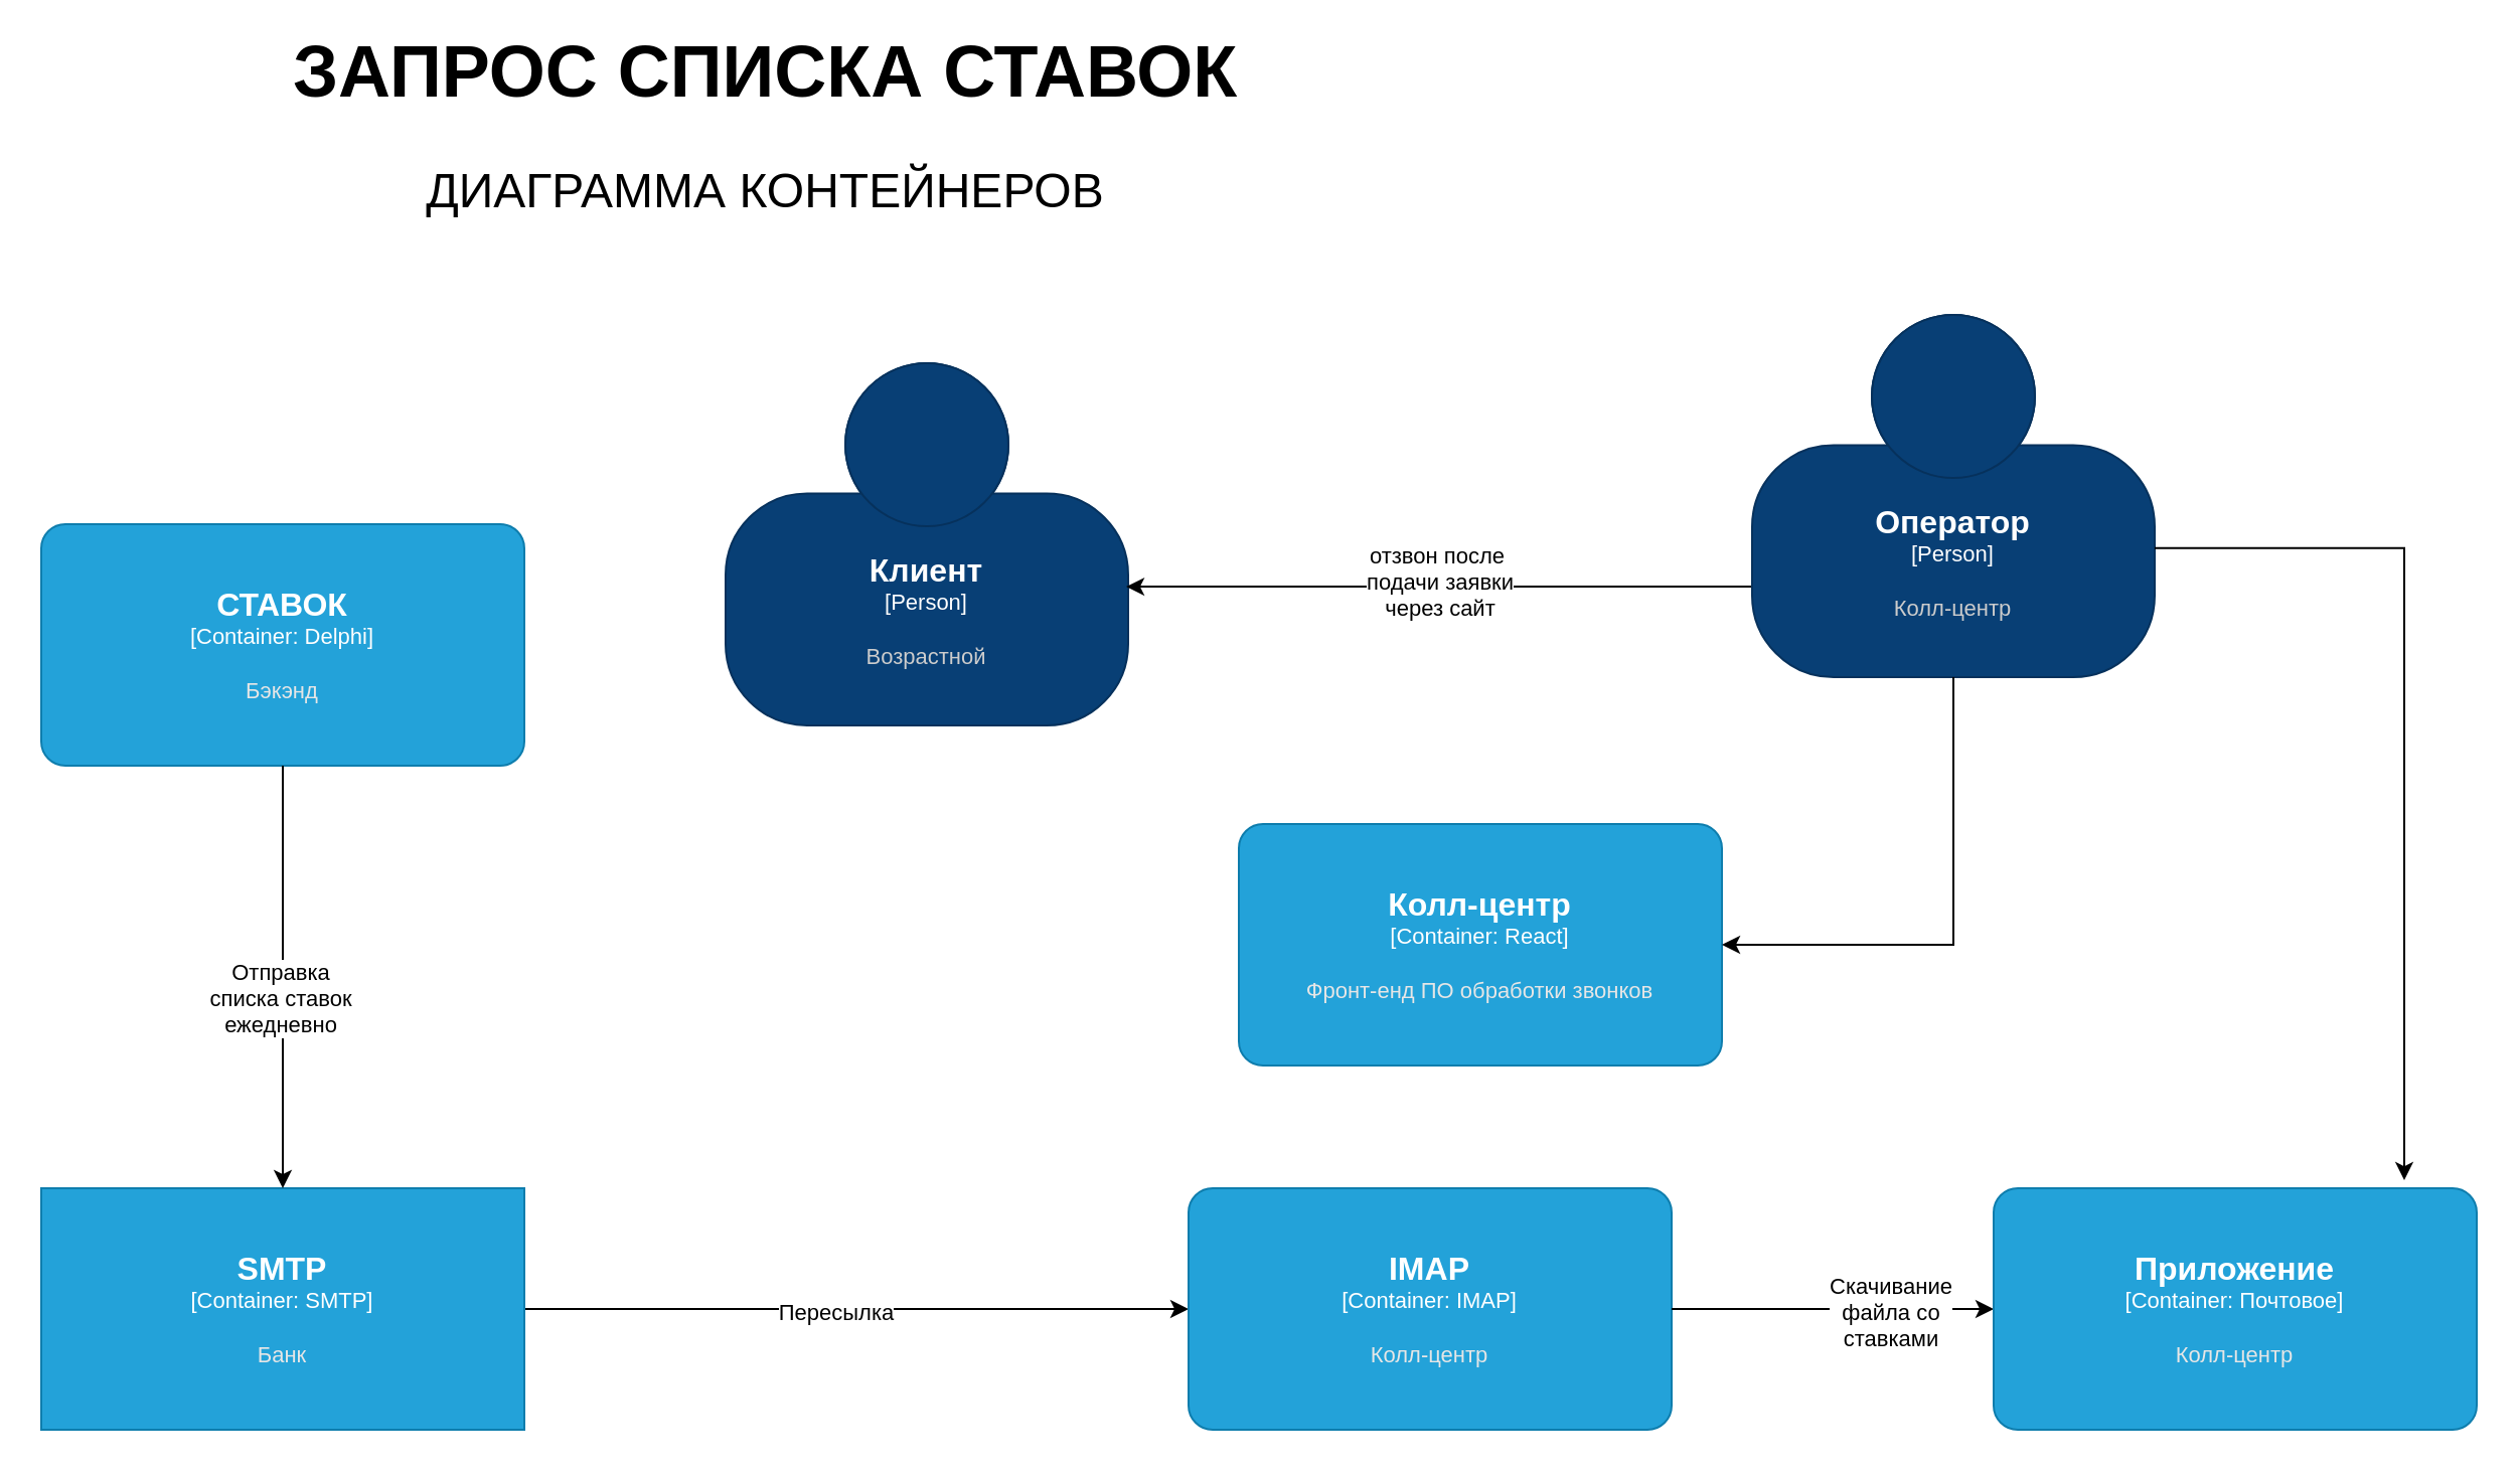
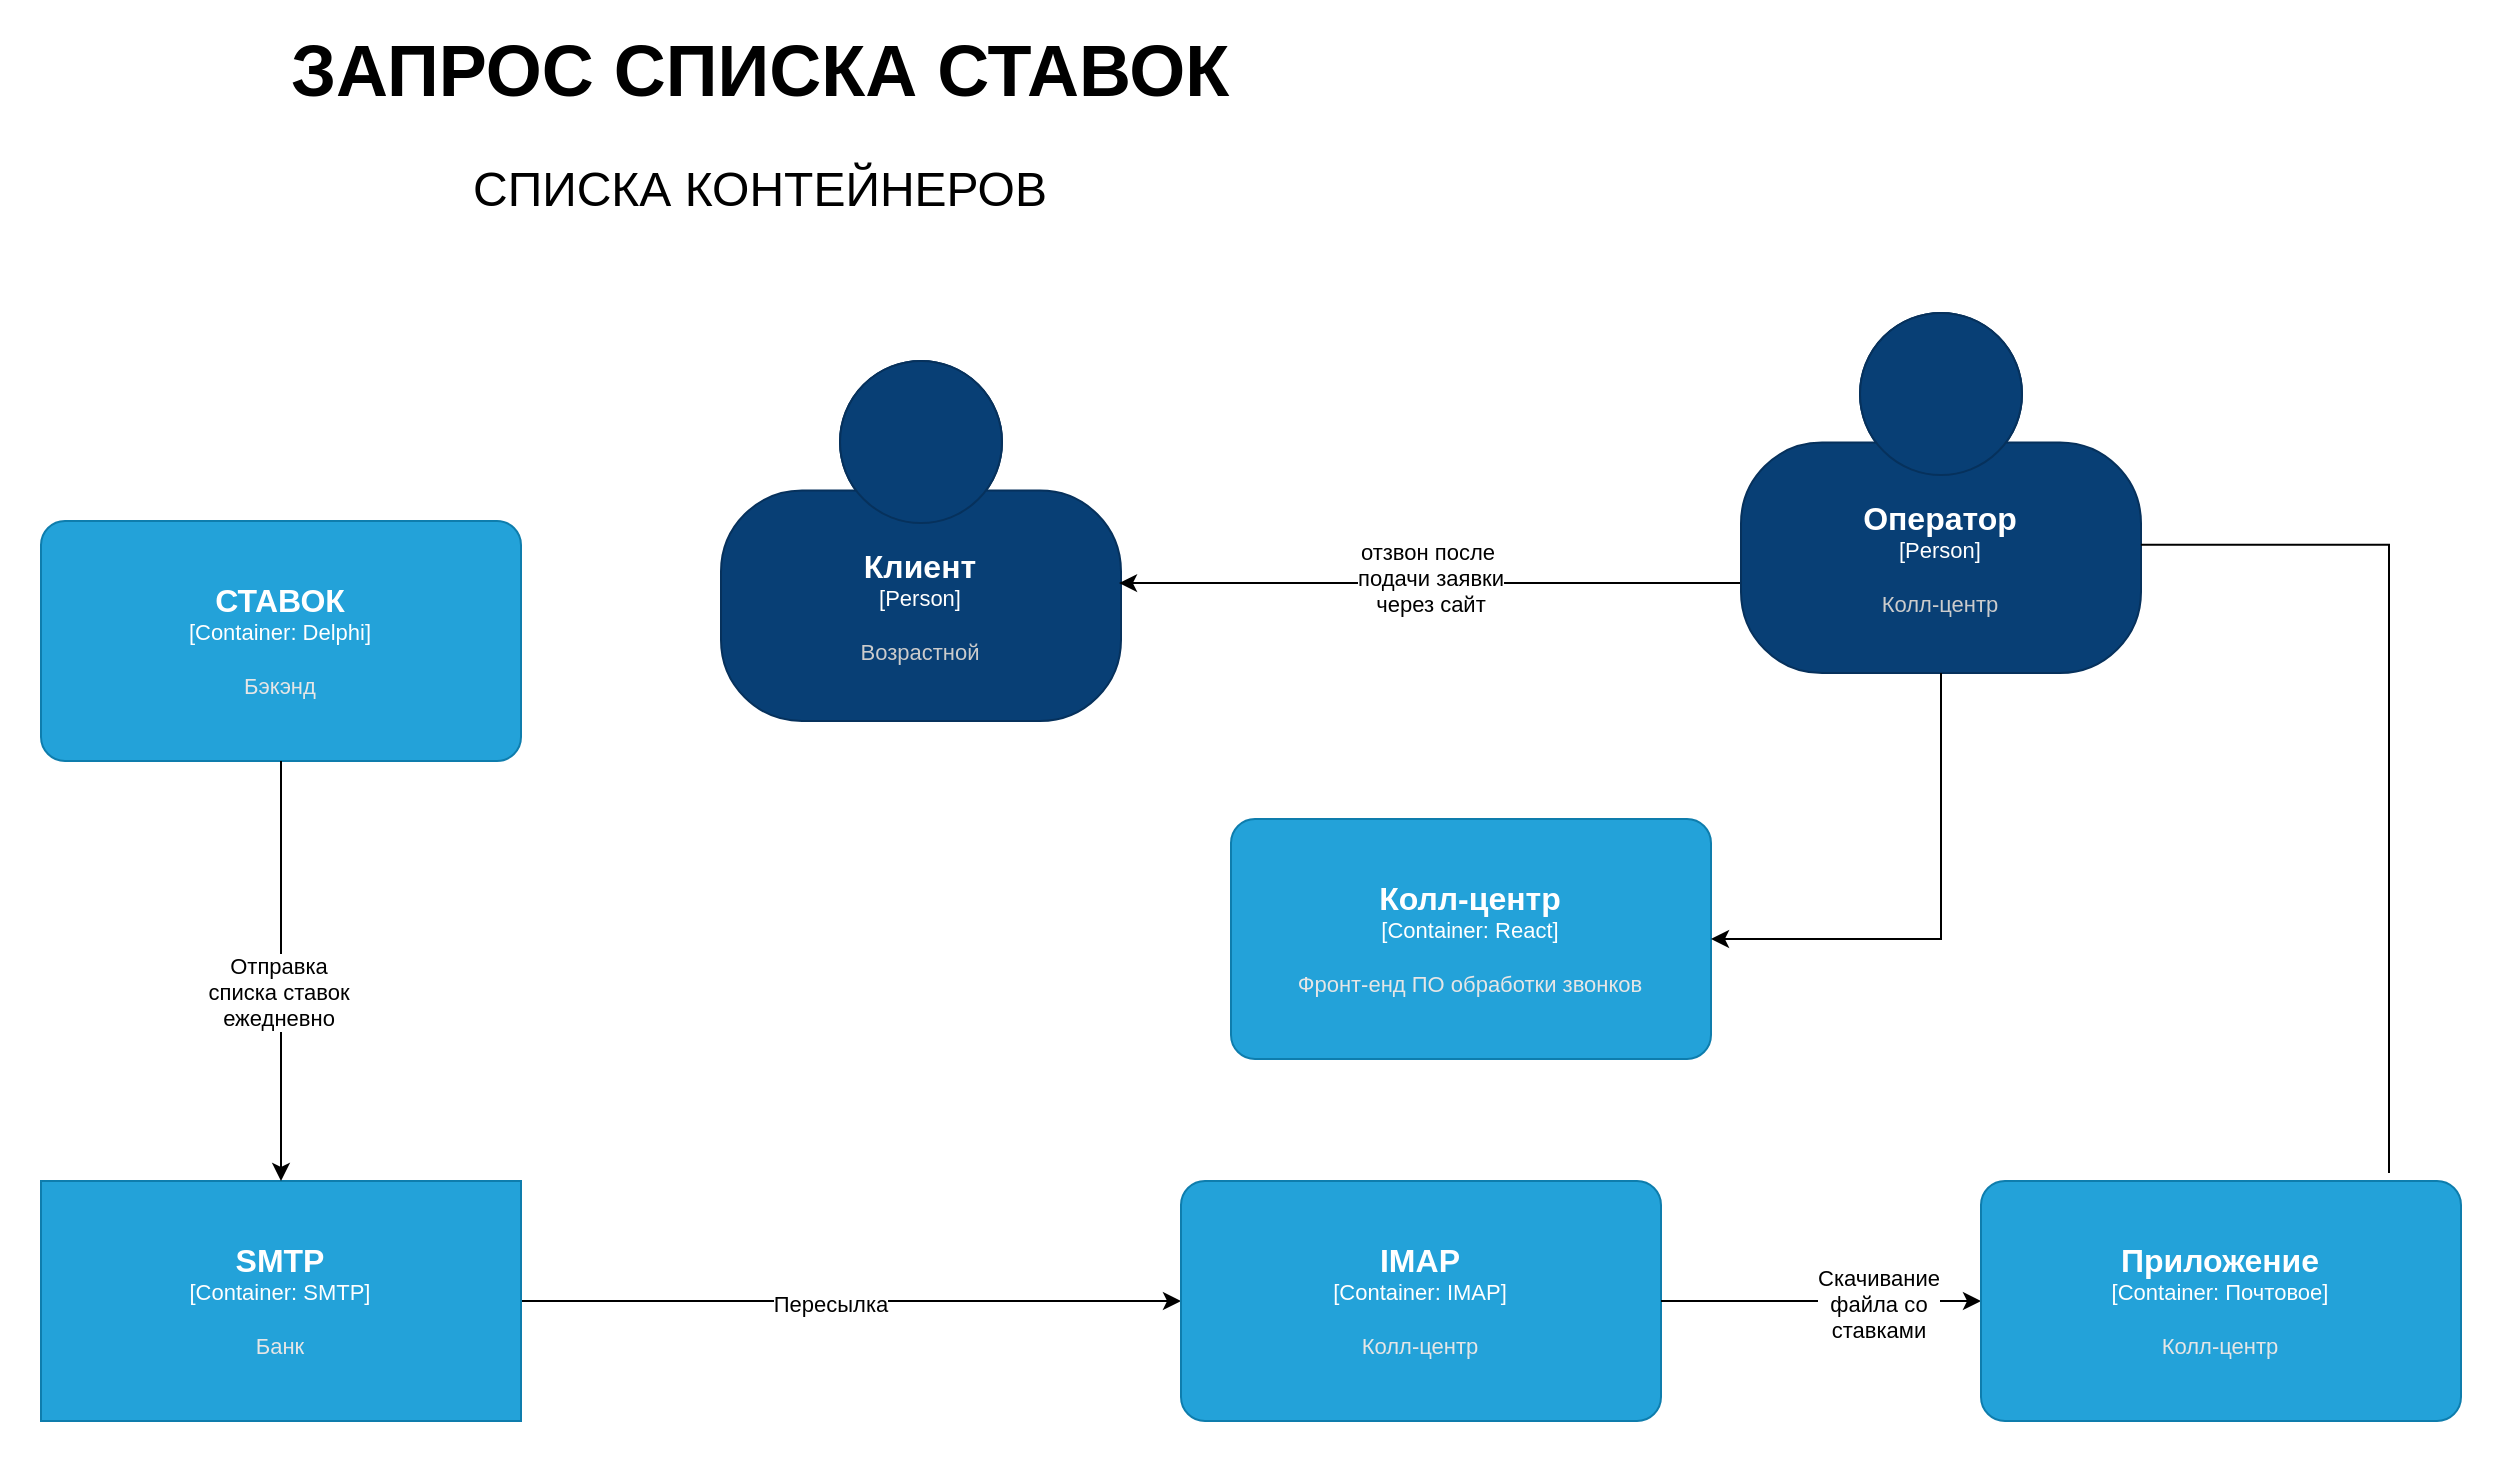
- <mxCell id="7" value="&lt;font style=&quot;font-size: 24px;&quot;&gt;ДИАГРАММА КОНТЕЙНЕРОВ&lt;/font&gt;" style="text;html=1;align=center;verticalAlign=middle;whiteSpace=wrap;rounded=0;" parent="1" vertex="1"><mxGeometry x="130" y="80" width="500" height="30" as="geometry" /></mxCell>
+ <mxCell id="7" value="&lt;font style=&quot;font-size: 24px;&quot;&gt;СПИСКА КОНТЕЙНЕРОВ&lt;/font&gt;" style="text;html=1;align=center;verticalAlign=middle;whiteSpace=wrap;rounded=0;" parent="1" vertex="1"><mxGeometry x="130" y="80" width="500" height="30" as="geometry" /></mxCell>
- <mxCell id="22" style="edgeStyle=orthogonalEdgeStyle;rounded=0;orthogonalLoop=1;jettySize=auto;html=1;entryX=0.85;entryY=-0.033;entryDx=0;entryDy=0;entryPerimeter=0;exitX=1;exitY=0.644;exitDx=0;exitDy=0;exitPerimeter=0;" edge="1" parent="1" source="9" target="21"><mxGeometry relative="1" as="geometry" /></mxCell>
+ <mxCell id="22" style="edgeStyle=orthogonalEdgeStyle;rounded=0;orthogonalLoop=1;jettySize=auto;html=1;entryX=0.85;entryY=-0.033;entryDx=0;entryDy=0;entryPerimeter=0;exitX=1;exitY=0.644;exitDx=0;exitDy=0;exitPerimeter=0;endArrow=none;" edge="1" parent="1" source="9" target="21"><mxGeometry relative="1" as="geometry" /></mxCell>
